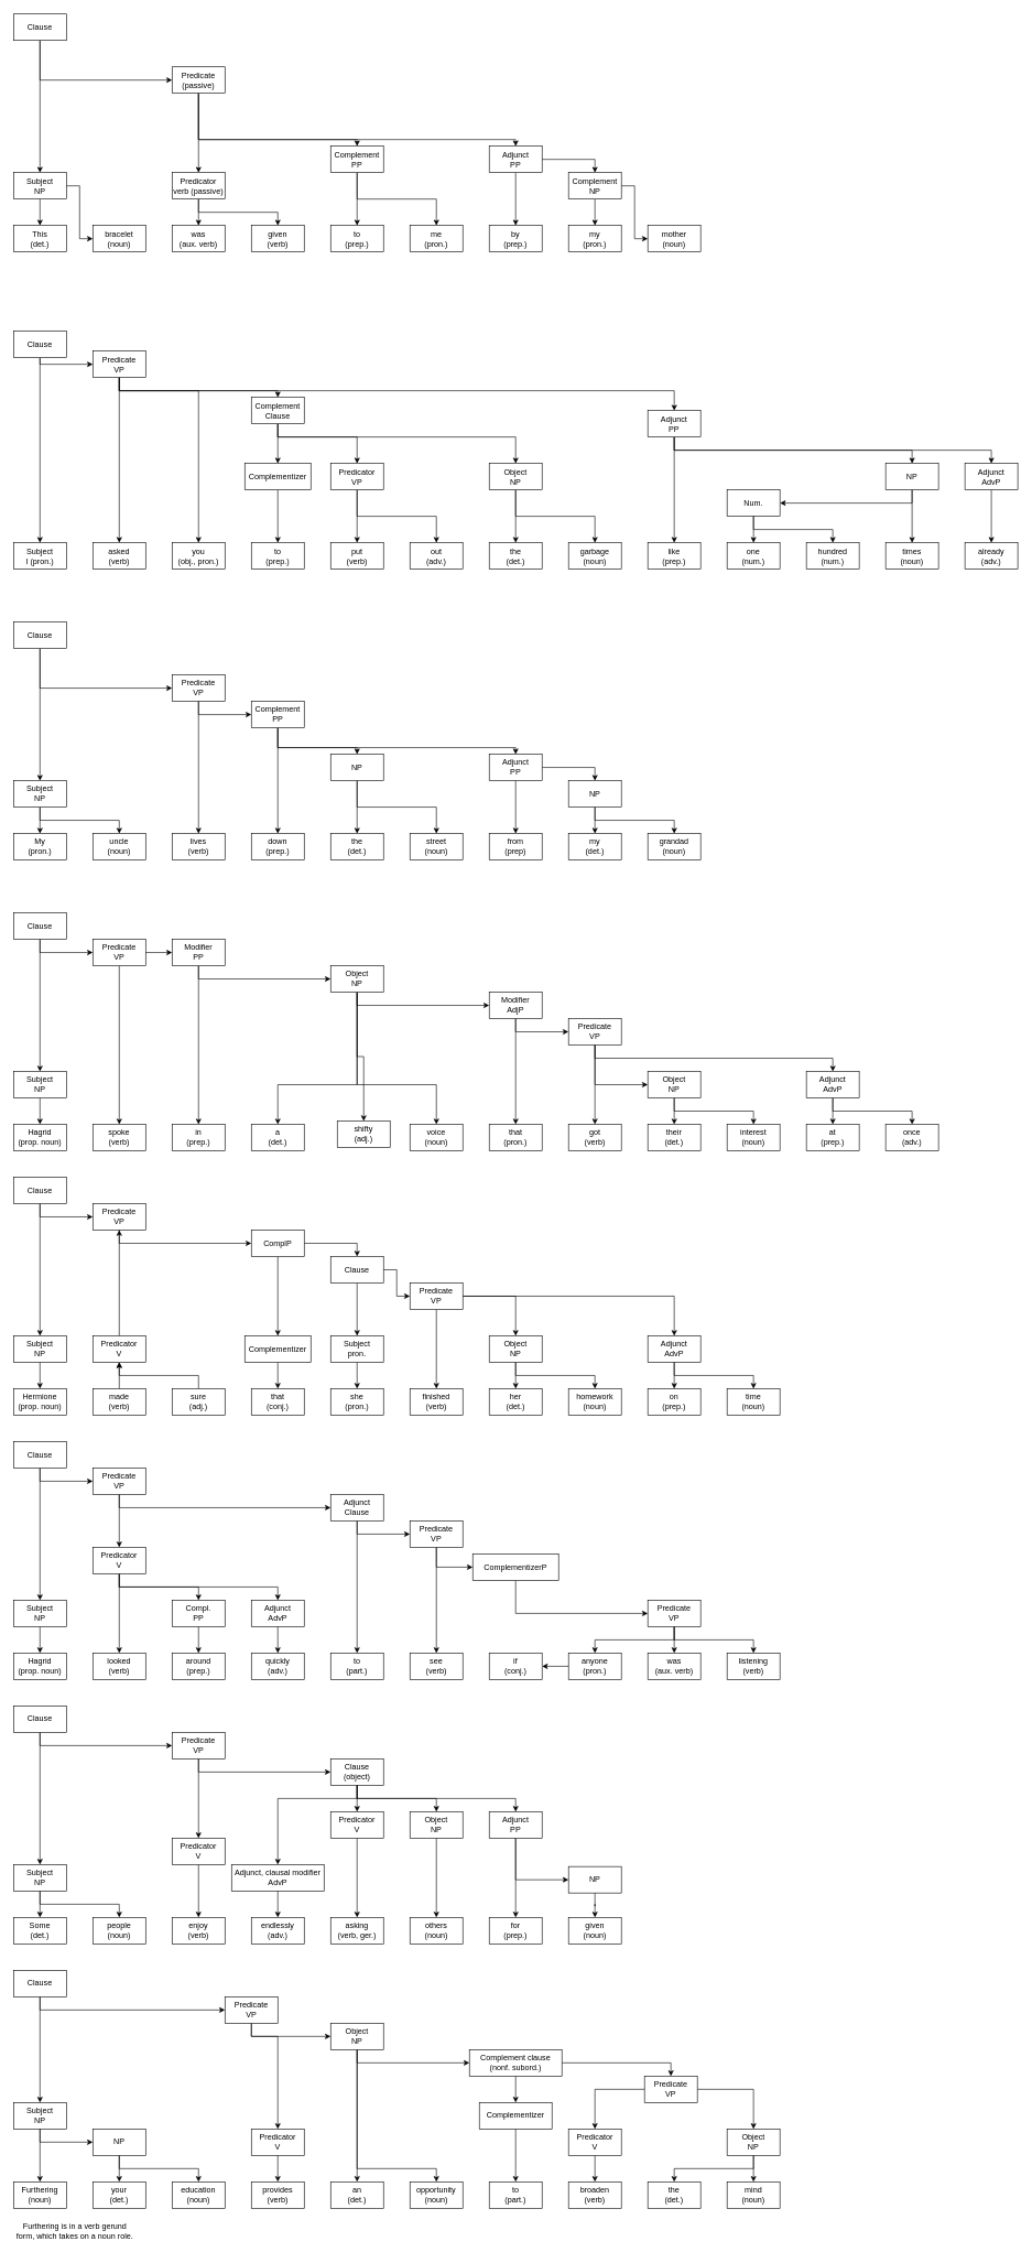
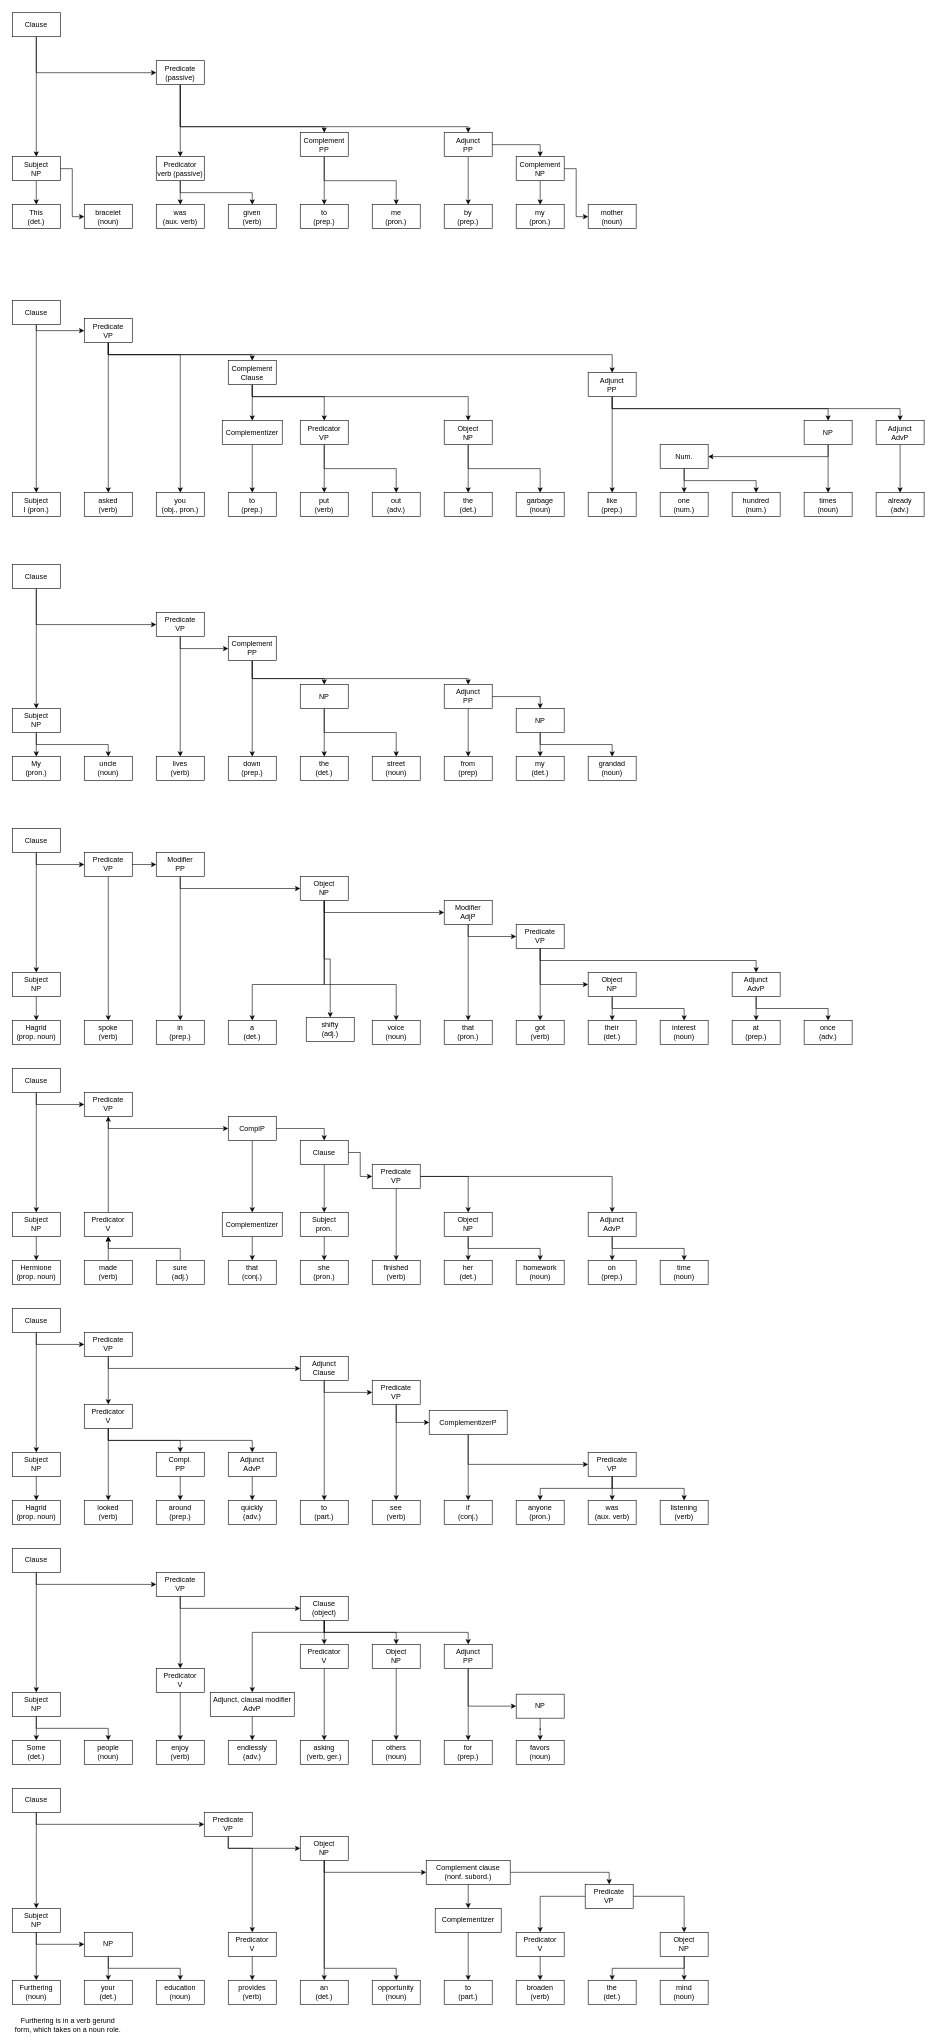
- <mxCell id="191" style="edgeStyle=orthogonalEdgeStyle;rounded=0;orthogonalLoop=1;jettySize=auto;html=1;startArrow=classic;startFill=1;endArrow=none;endFill=0;" parent="1" source="192" target="194" edge="1"><mxGeometry relative="1" as="geometry" /></mxCell>
+ <mxCell id="191" style="edgeStyle=orthogonalEdgeStyle;rounded=0;orthogonalLoop=1;jettySize=auto;html=1;startArrow=classic;startFill=1;endArrow=none;endFill=0;" parent="1" source="192" target="212" edge="1"><mxGeometry relative="1" as="geometry" /></mxCell>
- <mxCell id="225" value="given&lt;br&gt;(noun)" style="rounded=0;whiteSpace=wrap;html=1;" parent="1" vertex="1"><mxGeometry x="860" y="2900" width="80" height="40" as="geometry" /></mxCell>
+ <mxCell id="225" value="favors&lt;br&gt;(noun)" style="rounded=0;whiteSpace=wrap;html=1;" parent="1" vertex="1"><mxGeometry x="860" y="2900" width="80" height="40" as="geometry" /></mxCell>
